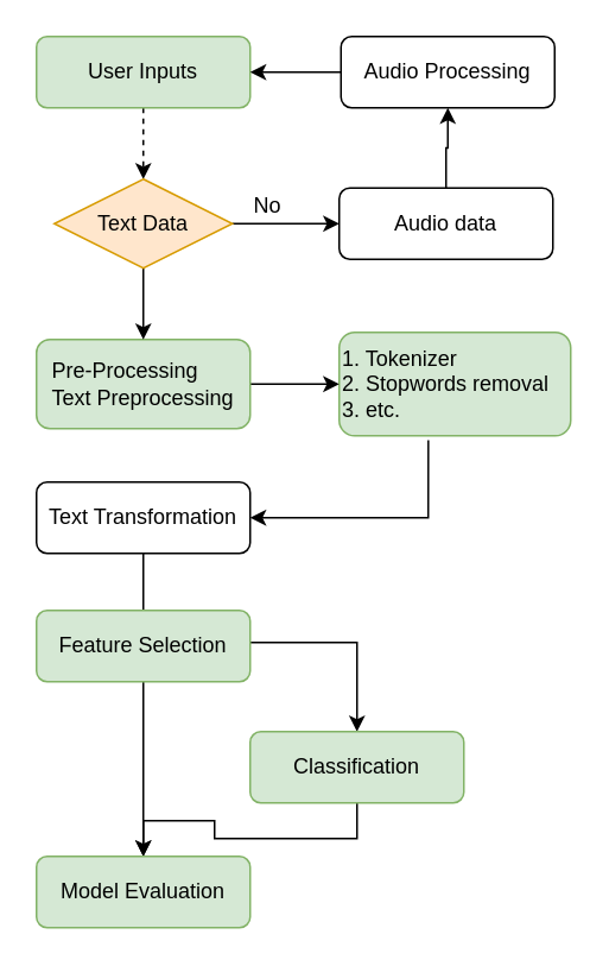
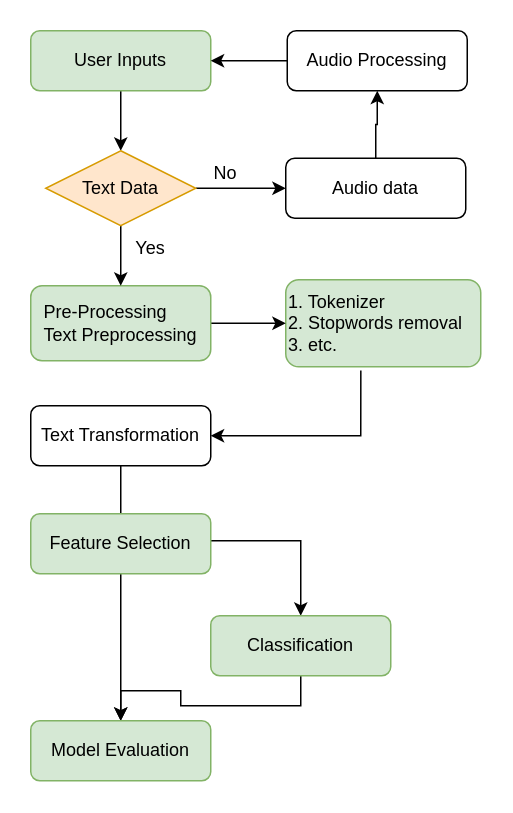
- <mxCell id="2" value="" style="edgeStyle=orthogonalEdgeStyle;rounded=0;orthogonalLoop=1;jettySize=auto;html=1;dashed=1;" parent="1" source="3" target="13" edge="1"><mxGeometry relative="1" as="geometry" /></mxCell>
+ <mxCell id="2" value="" style="edgeStyle=orthogonalEdgeStyle;rounded=0;orthogonalLoop=1;jettySize=auto;html=1;" parent="1" source="3" target="13" edge="1"><mxGeometry relative="1" as="geometry" /></mxCell>
+ <mxCell id="15" value="Yes" style="text;html=1;align=center;verticalAlign=middle;whiteSpace=wrap;rounded=0;" parent="1" vertex="1"><mxGeometry x="70" y="150" width="60" height="30" as="geometry" /></mxCell>
